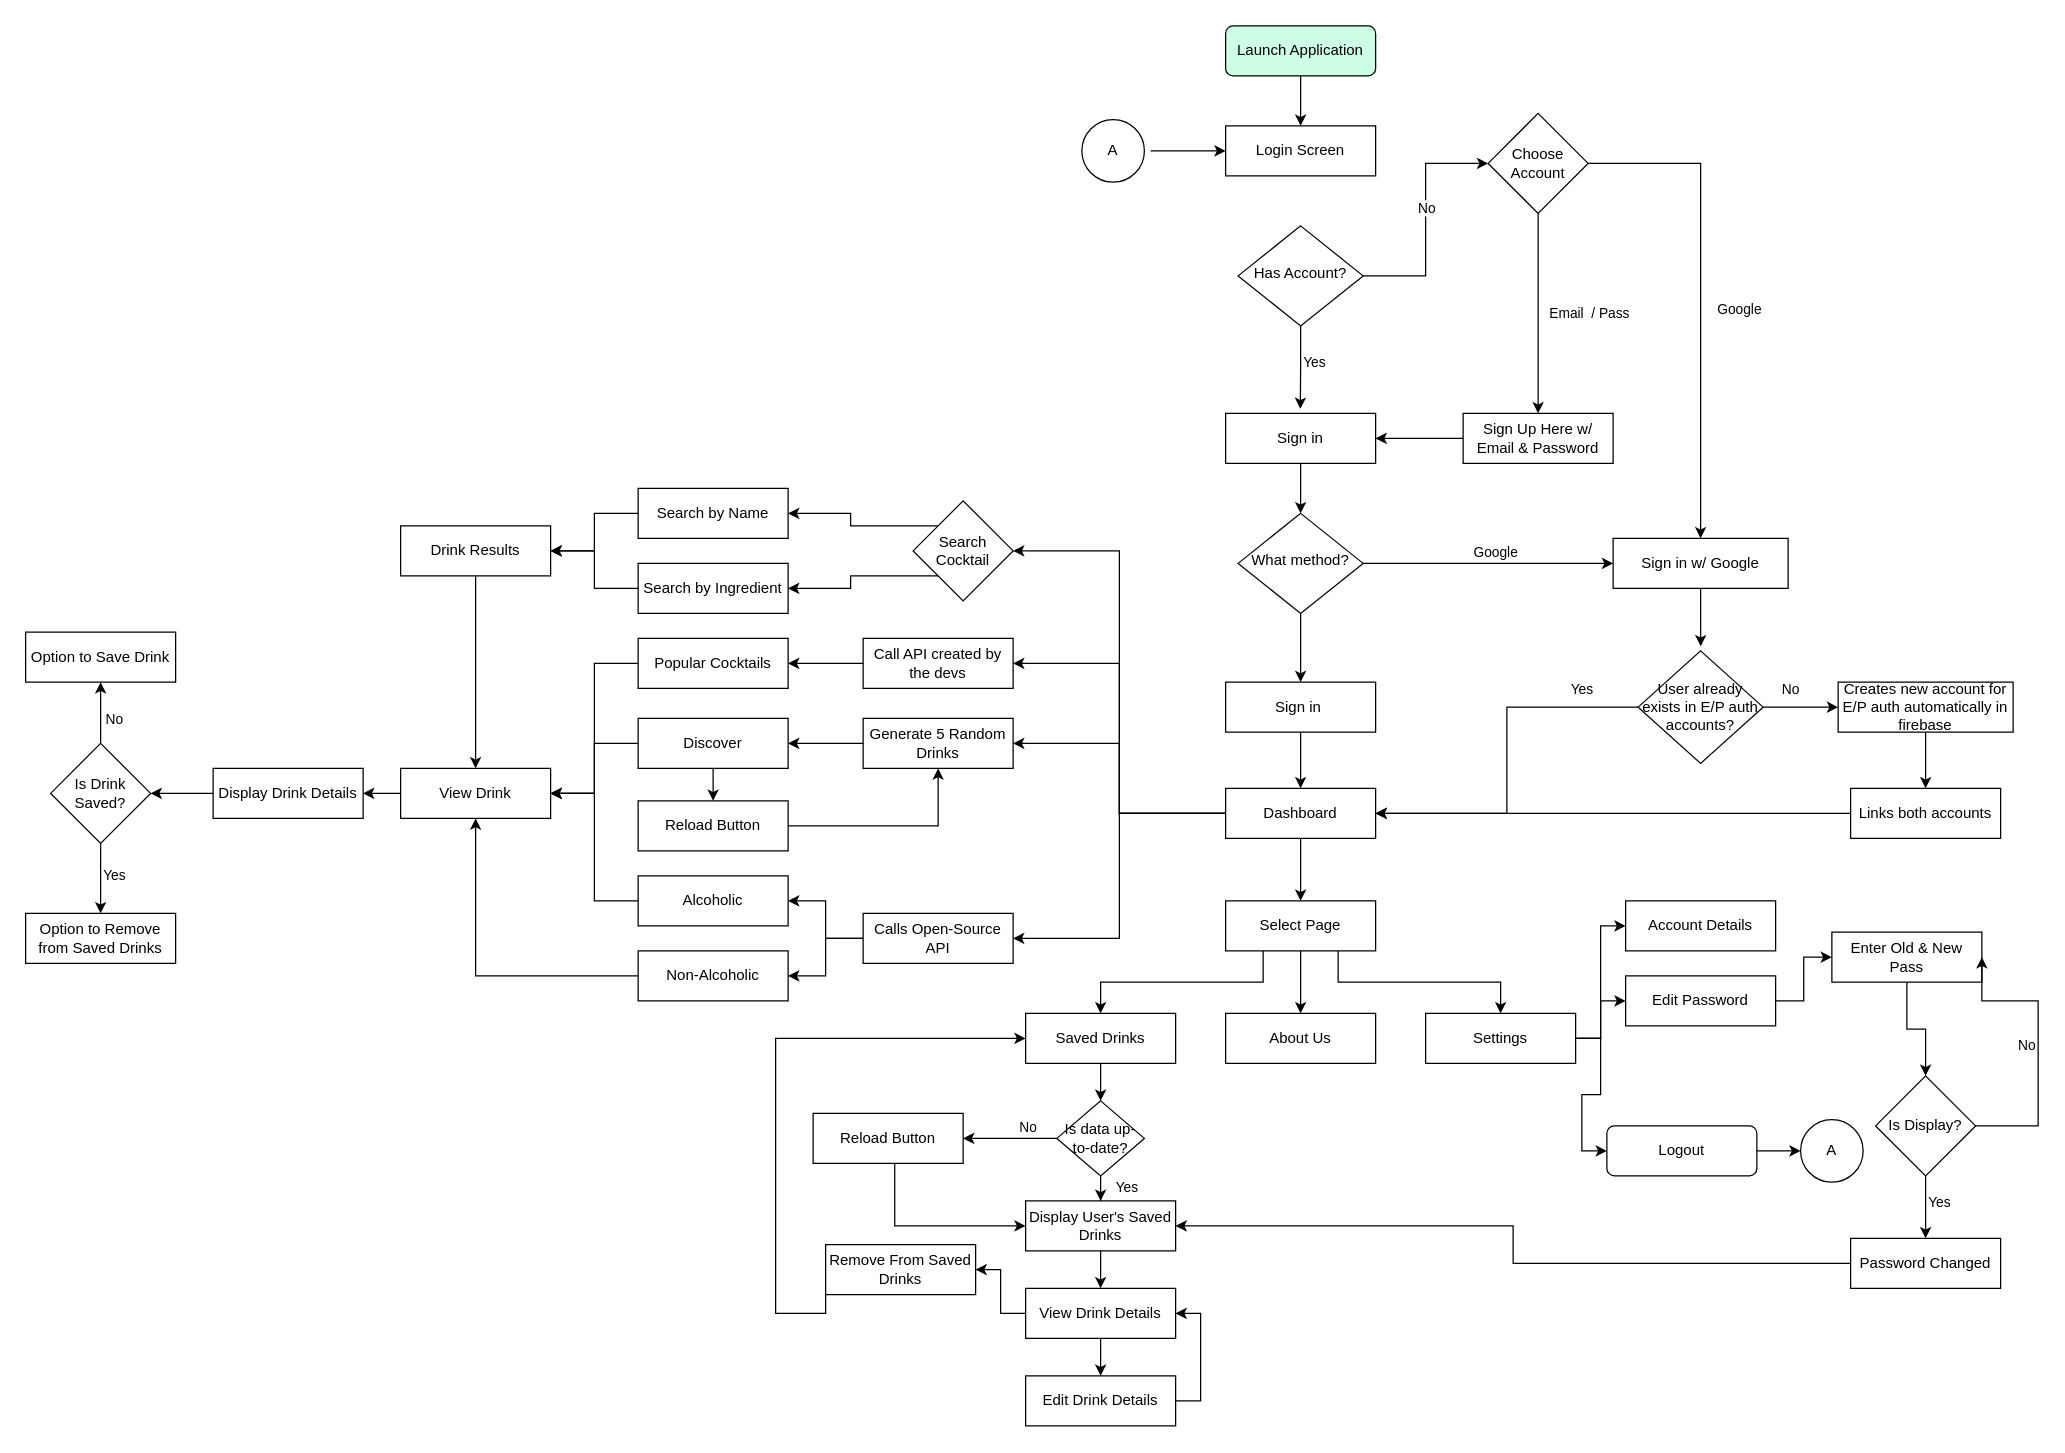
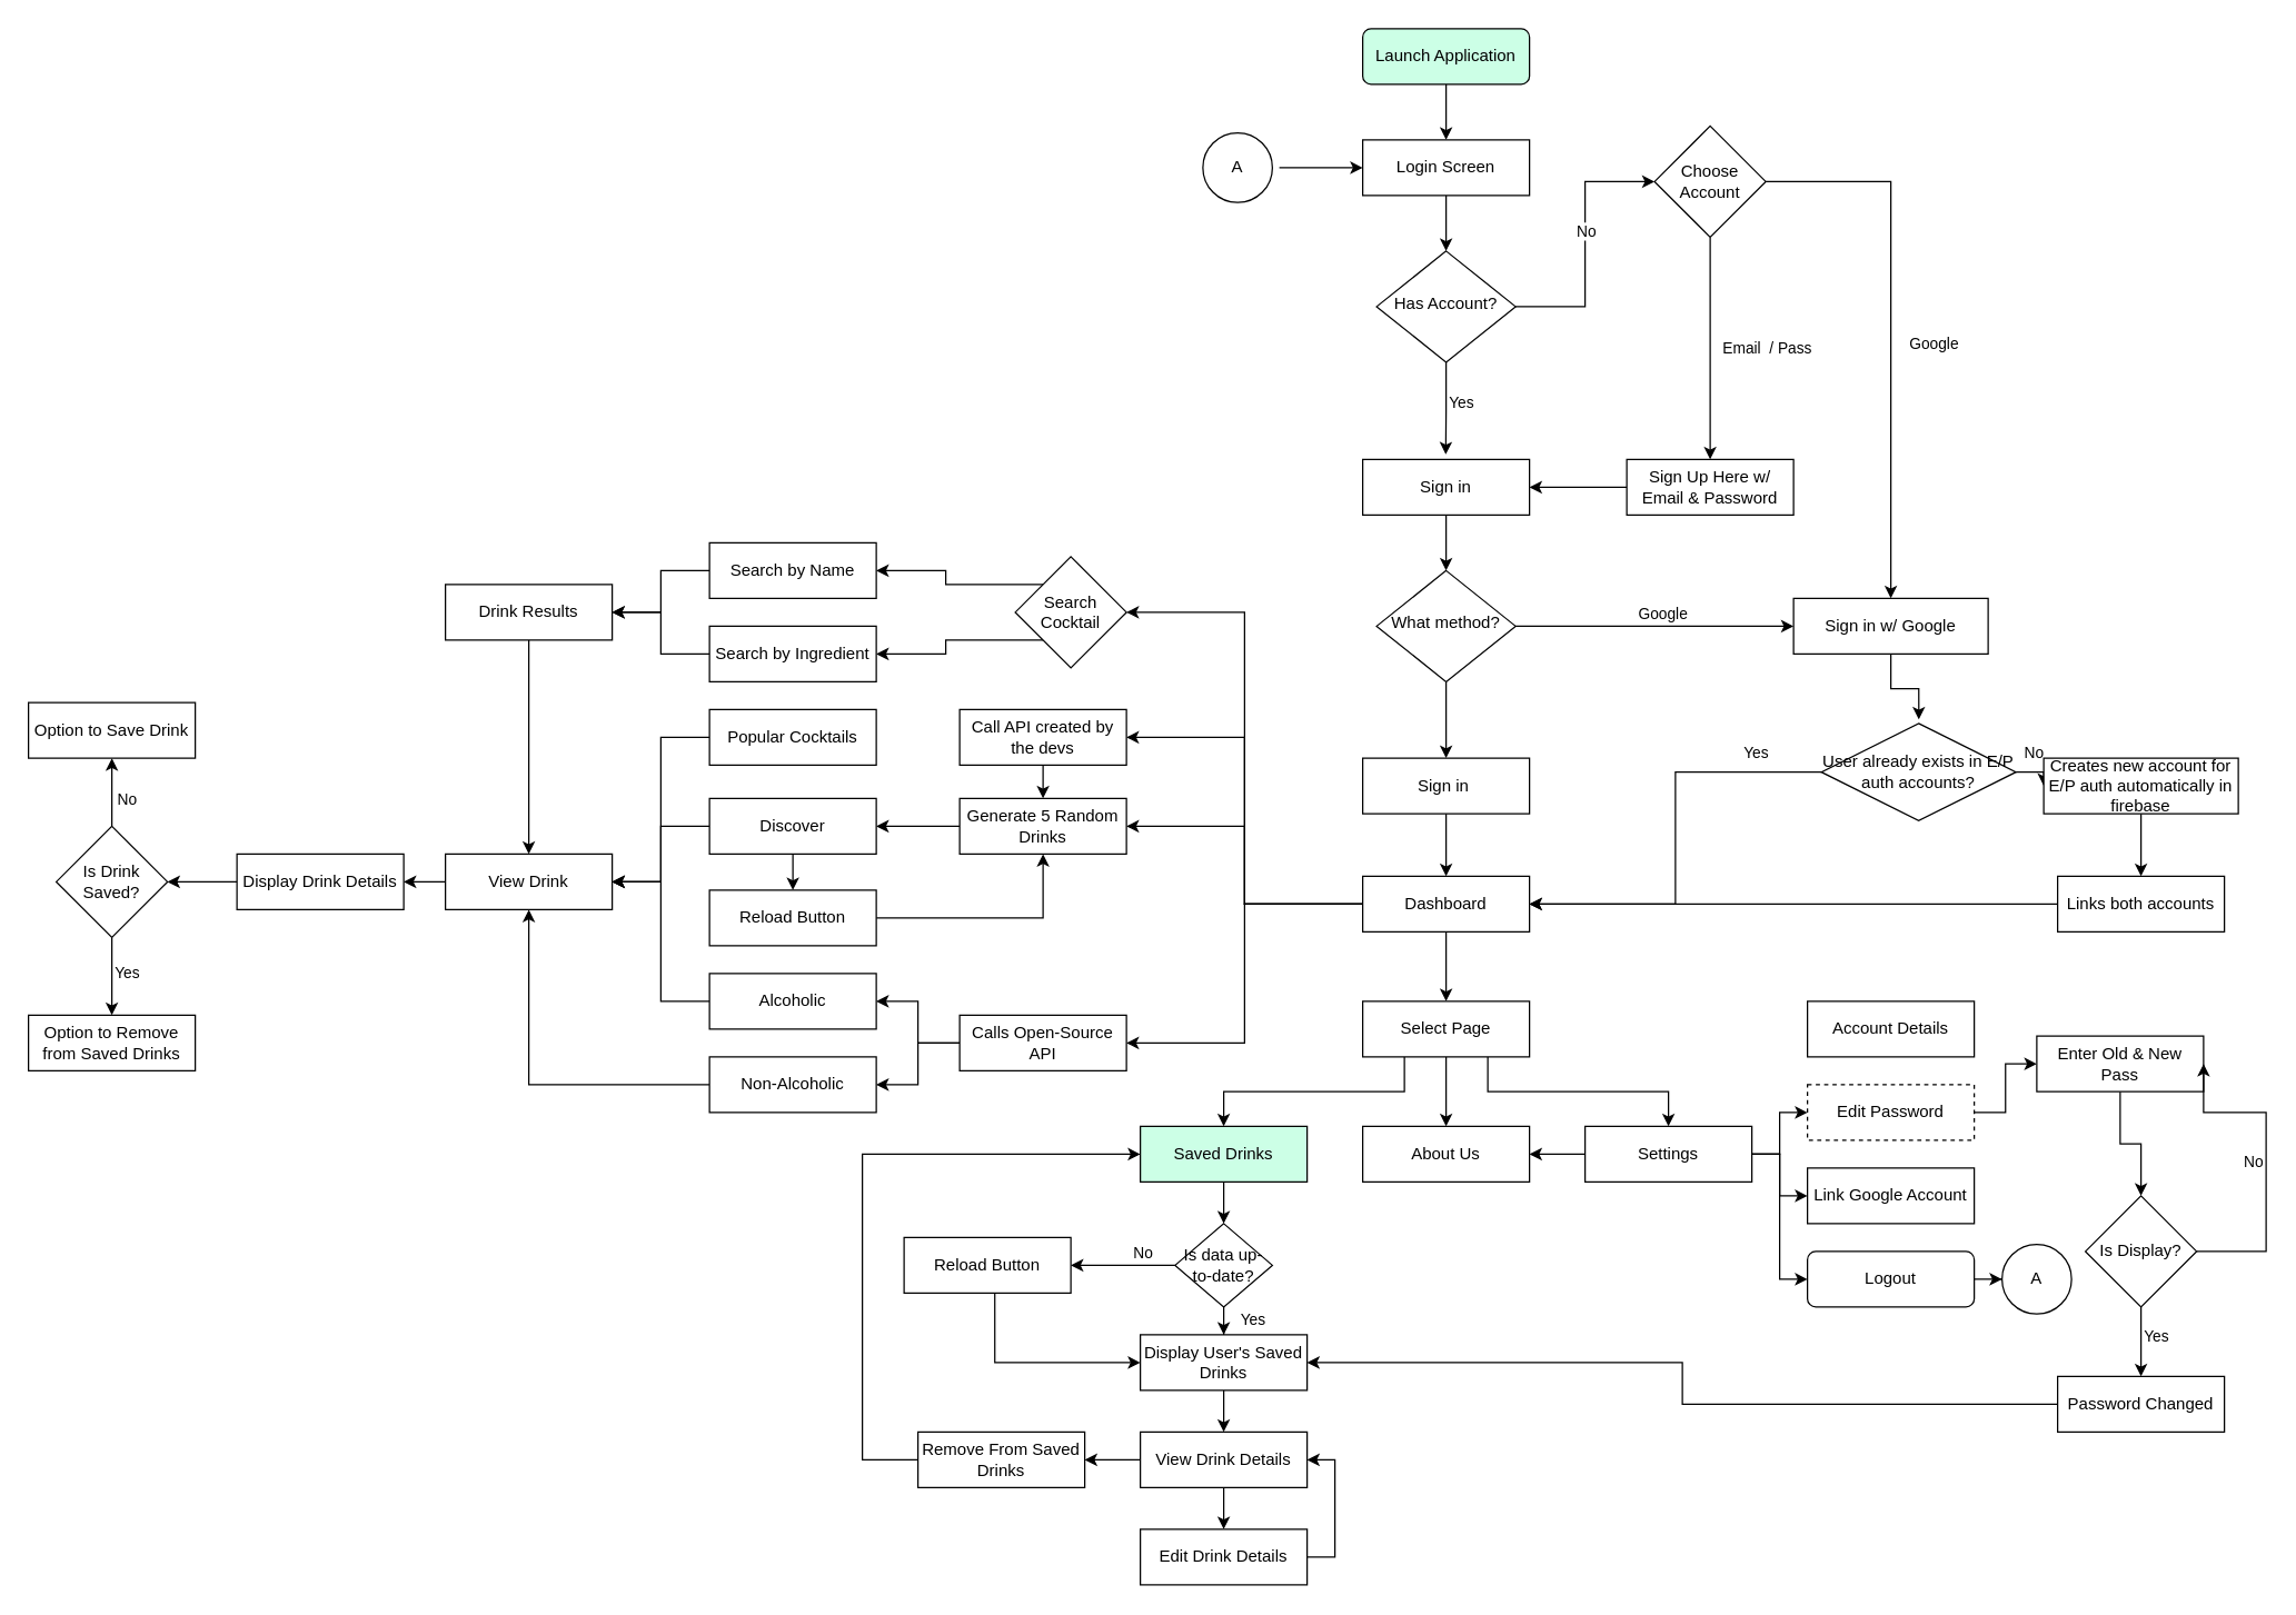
+ <mxCell id="126" style="edgeStyle=orthogonalEdgeStyle;rounded=0;orthogonalLoop=1;jettySize=auto;html=1;entryX=0.5;entryY=0;entryDx=0;entryDy=0;" parent="1" source="127" target="6" edge="1"><mxGeometry relative="1" as="geometry" /></mxCell>
- <mxCell id="62" style="edgeStyle=orthogonalEdgeStyle;rounded=0;orthogonalLoop=1;jettySize=auto;html=1;entryX=1;entryY=0.5;entryDx=0;entryDy=0;" parent="1" source="63" target="56" edge="1"><mxGeometry relative="1" as="geometry" /></mxCell>
+ <mxCell id="62" style="edgeStyle=orthogonalEdgeStyle;rounded=0;orthogonalLoop=1;jettySize=auto;html=1;" parent="1" source="63" target="54" edge="1"><mxGeometry relative="1" as="geometry" /></mxCell>
- <mxCell id="22" value="&lt;font style=&quot;font-size: 12px;&quot;&gt;User already exists in E/P auth accounts?&lt;/font&gt;" style="rhombus;whiteSpace=wrap;html=1;" parent="1" vertex="1"><mxGeometry x="1310" y="520" width="100" height="90" as="geometry" /></mxCell>
+ <mxCell id="22" value="&lt;font style=&quot;font-size: 12px;&quot;&gt;User already exists in E/P auth accounts?&lt;/font&gt;" style="rhombus;whiteSpace=wrap;html=1;" parent="1" vertex="1"><mxGeometry x="1310" y="520" width="140" height="70" as="geometry" /></mxCell>
- <mxCell id="48" style="edgeStyle=orthogonalEdgeStyle;rounded=0;orthogonalLoop=1;jettySize=auto;html=1;entryX=0;entryY=0.5;entryDx=0;entryDy=0;" parent="1" source="50" target="89" edge="1"><mxGeometry relative="1" as="geometry" /></mxCell>
+ <mxCell id="48" style="edgeStyle=orthogonalEdgeStyle;rounded=0;orthogonalLoop=1;jettySize=auto;html=1;" parent="1" source="50" target="43" edge="1"><mxGeometry relative="1" as="geometry" /></mxCell>
- <mxCell id="91" value="Edit Password" style="rounded=0;whiteSpace=wrap;html=1;" parent="1" vertex="1"><mxGeometry x="1300" y="780" width="120" height="40" as="geometry" /></mxCell>
+ <mxCell id="91" value="Edit Password" style="rounded=0;whiteSpace=wrap;html=1;dashed=1;" parent="1" vertex="1"><mxGeometry x="1300" y="780" width="120" height="40" as="geometry" /></mxCell>
- <mxCell id="45" value="Saved Drinks" style="rounded=0;whiteSpace=wrap;html=1;" parent="1" vertex="1"><mxGeometry y="810" width="120" height="40" as="geometry" x="820" /></mxCell>
+ <mxCell id="45" value="Saved Drinks" style="rounded=0;whiteSpace=wrap;html=1;fillColor=#ccffe6;" parent="1" vertex="1"><mxGeometry y="810" width="120" height="40" as="geometry" x="820" /></mxCell>
+ <mxCell id="47" style="edgeStyle=orthogonalEdgeStyle;rounded=0;orthogonalLoop=1;jettySize=auto;html=1;entryX=0;entryY=0.5;entryDx=0;entryDy=0;" parent="1" source="50" target="93" edge="1"><mxGeometry relative="1" as="geometry" /></mxCell>
+ <mxCell id="93" value="Link Google Account" style="rounded=0;whiteSpace=wrap;html=1;" parent="1" vertex="1"><mxGeometry x="1300" y="840" width="120" height="40" as="geometry" /></mxCell>
- <mxCell id="92" value="Logout" style="rounded=1;whiteSpace=wrap;html=1;" parent="1" vertex="1"><mxGeometry x="1285" y="900" width="120" height="40" as="geometry" /></mxCell>
+ <mxCell id="92" value="Logout" style="rounded=1;whiteSpace=wrap;html=1;" parent="1" vertex="1"><mxGeometry x="1300" y="900" width="120" height="40" as="geometry" /></mxCell>
- <mxCell id="111" value="Remove From Saved Drinks" style="rounded=0;whiteSpace=wrap;html=1;" parent="1" vertex="1"><mxGeometry x="660" y="995" width="120" height="40" as="geometry" /></mxCell>
+ <mxCell id="111" value="Remove From Saved Drinks" style="rounded=0;whiteSpace=wrap;html=1;" parent="1" vertex="1"><mxGeometry x="660" y="1030" width="120" height="40" as="geometry" /></mxCell>
